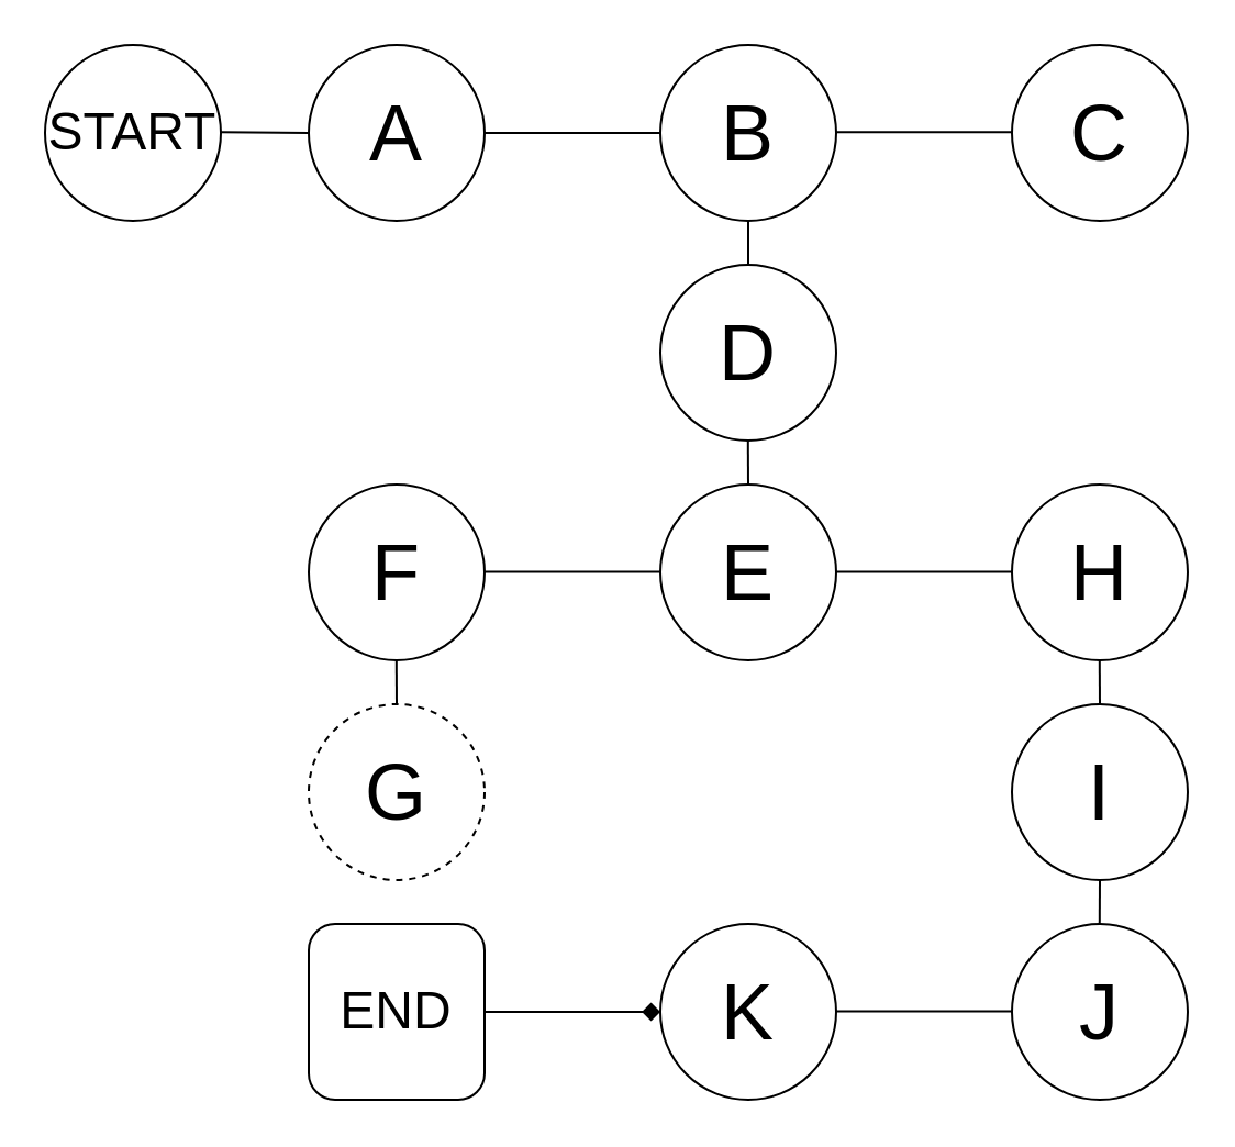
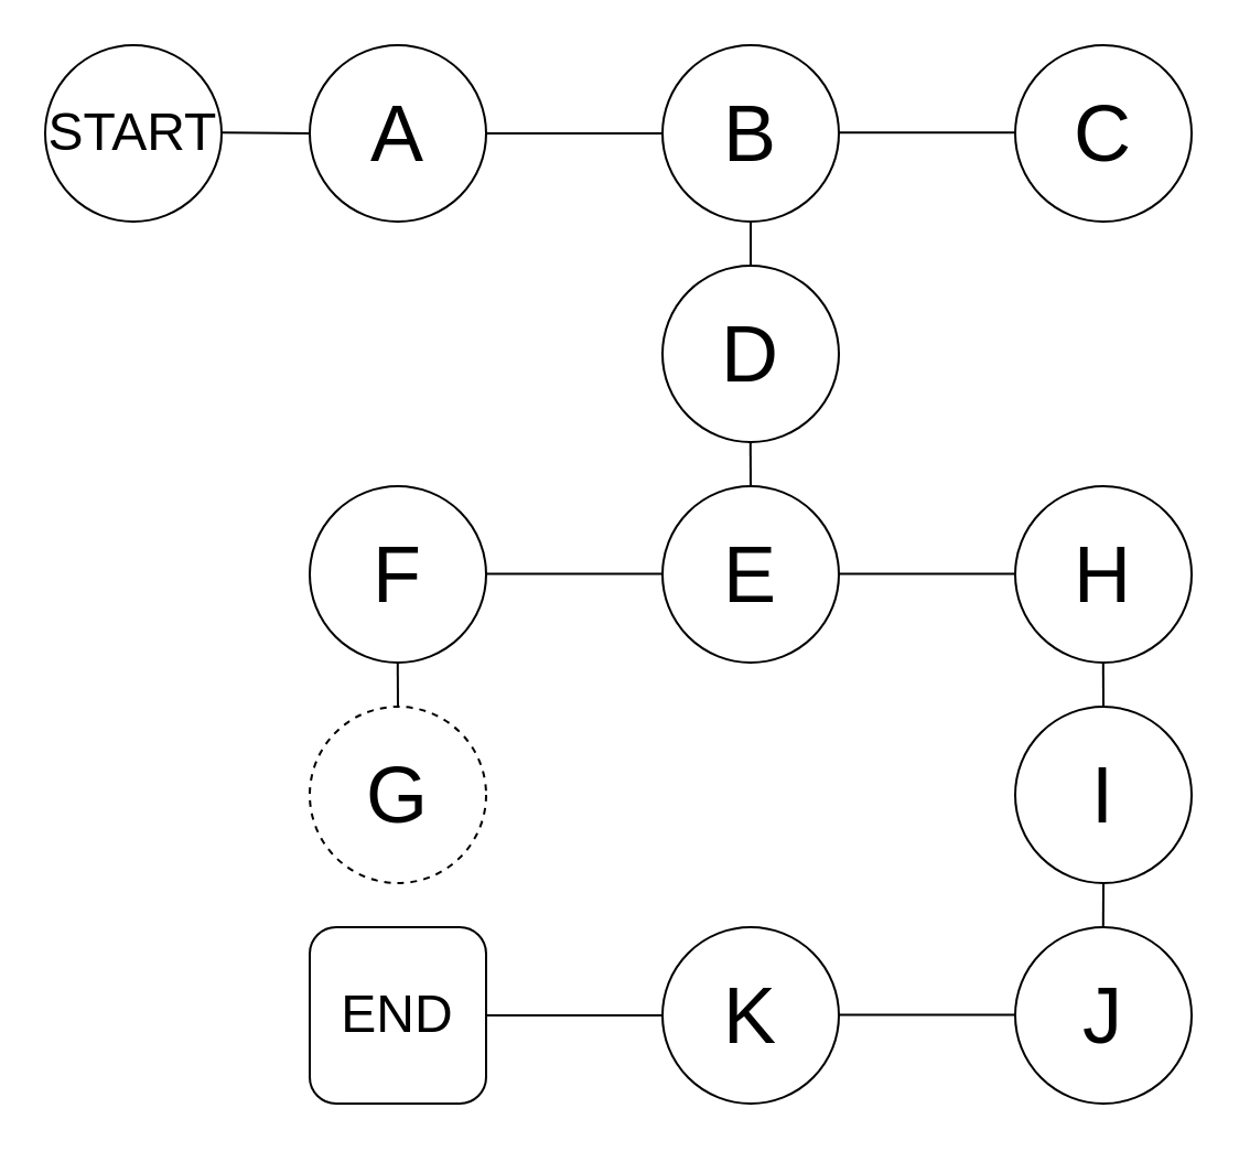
- <mxCell id="23" value="" style="endArrow=diamond;html=1;rounded=0;entryX=0;entryY=0.5;entryDx=0;entryDy=0;exitX=1;exitY=0.5;exitDx=0;exitDy=0;" edge="1" parent="1" source="11" target="10"><mxGeometry width="50" height="50" relative="1" as="geometry"><mxPoint x="340" y="520" as="sourcePoint" /><mxPoint x="339.71" y="500" as="targetPoint" /></mxGeometry></mxCell>
+ <mxCell id="23" value="" style="endArrow=none;html=1;rounded=0;entryX=0;entryY=0.5;entryDx=0;entryDy=0;exitX=1;exitY=0.5;exitDx=0;exitDy=0;" edge="1" parent="1" source="11" target="10"><mxGeometry width="50" height="50" relative="1" as="geometry"><mxPoint x="340" y="520" as="sourcePoint" /><mxPoint x="339.71" y="500" as="targetPoint" /></mxGeometry></mxCell>
